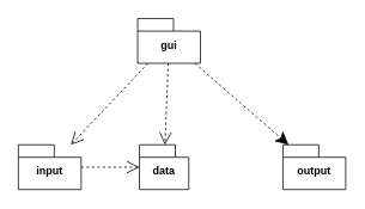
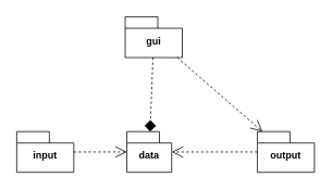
- <mxCell id="6" value="c%3CmxGraphModel%3E%3Croot%3E%3CmxCell%20id%3D%220%22%2F%3E%3CmxCell%20id%3D%221%22%20parent%3D%220%22%2F%3E%3CmxCell%20id%3D%222%22%20value%3D%22Use%22%20style%3D%22endArrow%3Dopen%3BendSize%3D12%3Bdashed%3D1%3Bhtml%3D1%3Brounded%3D0%3BfontColor%3Dnone%3BnoLabel%3D1%3B%22%20edge%3D%221%22%20parent%3D%221%22%3E%3CmxGeometry%20width%3D%22160%22%20relative%3D%221%22%20as%3D%22geometry%22%3E%3CmxPoint%20x%3D%22655%22%20y%3D%22220%22%20as%3D%22sourcePoint%22%2F%3E%3CmxPoint%20x%3D%22655%22%20y%3D%22280%22%20as%3D%22targetPoint%22%2F%3E%3C%2FmxGeometry%3E%3C%2FmxCell%3E%3C%2Froot%3E%3C%2FmxGraphModel%3E" style="endArrow=open;endSize=12;dashed=1;html=1;rounded=0;fontColor=none;noLabel=1;" edge="1" parent="1" source="3" target="4"><mxGeometry width="160" relative="1" as="geometry"><mxPoint x="488" y="210" as="sourcePoint" /><mxPoint x="488" y="270" as="targetPoint" /></mxGeometry></mxCell>
- <mxCell id="7" value="c%3CmxGraphModel%3E%3Croot%3E%3CmxCell%20id%3D%220%22%2F%3E%3CmxCell%20id%3D%221%22%20parent%3D%220%22%2F%3E%3CmxCell%20id%3D%222%22%20value%3D%22Use%22%20style%3D%22endArrow%3Dopen%3BendSize%3D12%3Bdashed%3D1%3Bhtml%3D1%3Brounded%3D0%3BfontColor%3Dnone%3BnoLabel%3D1%3B%22%20edge%3D%221%22%20parent%3D%221%22%3E%3CmxGeometry%20width%3D%22160%22%20relative%3D%221%22%20as%3D%22geometry%22%3E%3CmxPoint%20x%3D%22655%22%20y%3D%22220%22%20as%3D%22sourcePoint%22%2F%3E%3CmxPoint%20x%3D%22655%22%20y%3D%22280%22%20as%3D%22targetPoint%22%2F%3E%3C%2FmxGeometry%3E%3C%2FmxCell%3E%3C%2Froot%3E%3C%2FmxGraphModel%3E" style="endArrow=open;endSize=12;dashed=1;html=1;rounded=0;fontColor=none;noLabel=1;" edge="1" parent="1" source="3" target="2"><mxGeometry width="160" relative="1" as="geometry"><mxPoint x="173" y="80" as="sourcePoint" /><mxPoint x="83" y="170" as="targetPoint" /></mxGeometry></mxCell>
+ <mxCell id="7" value="c%3CmxGraphModel%3E%3Croot%3E%3CmxCell%20id%3D%220%22%2F%3E%3CmxCell%20id%3D%221%22%20parent%3D%220%22%2F%3E%3CmxCell%20id%3D%222%22%20value%3D%22Use%22%20style%3D%22endArrow%3Dopen%3BendSize%3D12%3Bdashed%3D1%3Bhtml%3D1%3Brounded%3D0%3BfontColor%3Dnone%3BnoLabel%3D1%3B%22%20edge%3D%221%22%20parent%3D%221%22%3E%3CmxGeometry%20width%3D%22160%22%20relative%3D%221%22%20as%3D%22geometry%22%3E%3CmxPoint%20x%3D%22655%22%20y%3D%22220%22%20as%3D%22sourcePoint%22%2F%3E%3CmxPoint%20x%3D%22655%22%20y%3D%22280%22%20as%3D%22targetPoint%22%2F%3E%3C%2FmxGeometry%3E%3C%2FmxCell%3E%3C%2Froot%3E%3C%2FmxGraphModel%3E" style="endArrow=diamond;endSize=12;dashed=1;html=1;rounded=0;fontColor=none;noLabel=1;" edge="1" parent="1" source="3" target="2"><mxGeometry width="160" relative="1" as="geometry"><mxPoint x="173" y="80" as="sourcePoint" /><mxPoint x="83" y="170" as="targetPoint" /></mxGeometry></mxCell>
- <mxCell id="8" value="c%3CmxGraphModel%3E%3Croot%3E%3CmxCell%20id%3D%220%22%2F%3E%3CmxCell%20id%3D%221%22%20parent%3D%220%22%2F%3E%3CmxCell%20id%3D%222%22%20value%3D%22Use%22%20style%3D%22endArrow%3Dopen%3BendSize%3D12%3Bdashed%3D1%3Bhtml%3D1%3Brounded%3D0%3BfontColor%3Dnone%3BnoLabel%3D1%3B%22%20edge%3D%221%22%20parent%3D%221%22%3E%3CmxGeometry%20width%3D%22160%22%20relative%3D%221%22%20as%3D%22geometry%22%3E%3CmxPoint%20x%3D%22655%22%20y%3D%22220%22%20as%3D%22sourcePoint%22%2F%3E%3CmxPoint%20x%3D%22655%22%20y%3D%22280%22%20as%3D%22targetPoint%22%2F%3E%3C%2FmxGeometry%3E%3C%2FmxCell%3E%3C%2Froot%3E%3C%2FmxGraphModel%3E" style="endArrow=classic;endSize=12;dashed=1;html=1;rounded=0;fontColor=none;noLabel=1;" edge="1" parent="1" source="3" target="5"><mxGeometry width="160" relative="1" as="geometry"><mxPoint x="200" y="80" as="sourcePoint" /><mxPoint x="206" y="170" as="targetPoint" /></mxGeometry></mxCell>
+ <mxCell id="8" value="c%3CmxGraphModel%3E%3Croot%3E%3CmxCell%20id%3D%220%22%2F%3E%3CmxCell%20id%3D%221%22%20parent%3D%220%22%2F%3E%3CmxCell%20id%3D%222%22%20value%3D%22Use%22%20style%3D%22endArrow%3Dopen%3BendSize%3D12%3Bdashed%3D1%3Bhtml%3D1%3Brounded%3D0%3BfontColor%3Dnone%3BnoLabel%3D1%3B%22%20edge%3D%221%22%20parent%3D%221%22%3E%3CmxGeometry%20width%3D%22160%22%20relative%3D%221%22%20as%3D%22geometry%22%3E%3CmxPoint%20x%3D%22655%22%20y%3D%22220%22%20as%3D%22sourcePoint%22%2F%3E%3CmxPoint%20x%3D%22655%22%20y%3D%22280%22%20as%3D%22targetPoint%22%2F%3E%3C%2FmxGeometry%3E%3C%2FmxCell%3E%3C%2Froot%3E%3C%2FmxGraphModel%3E" style="endArrow=open;endSize=12;dashed=1;html=1;rounded=0;fontColor=none;noLabel=1;" edge="1" parent="1" source="3" target="5"><mxGeometry width="160" relative="1" as="geometry"><mxPoint x="200" y="80" as="sourcePoint" /><mxPoint x="206" y="170" as="targetPoint" /></mxGeometry></mxCell>
+ <mxCell id="10" value="c%3CmxGraphModel%3E%3Croot%3E%3CmxCell%20id%3D%220%22%2F%3E%3CmxCell%20id%3D%221%22%20parent%3D%220%22%2F%3E%3CmxCell%20id%3D%222%22%20value%3D%22Use%22%20style%3D%22endArrow%3Dopen%3BendSize%3D12%3Bdashed%3D1%3Bhtml%3D1%3Brounded%3D0%3BfontColor%3Dnone%3BnoLabel%3D1%3B%22%20edge%3D%221%22%20parent%3D%221%22%3E%3CmxGeometry%20width%3D%22160%22%20relative%3D%221%22%20as%3D%22geometry%22%3E%3CmxPoint%20x%3D%22655%22%20y%3D%22220%22%20as%3D%22sourcePoint%22%2F%3E%3CmxPoint%20x%3D%22655%22%20y%3D%22280%22%20as%3D%22targetPoint%22%2F%3E%3C%2FmxGeometry%3E%3C%2FmxCell%3E%3C%2Froot%3E%3C%2FmxGraphModel%3E" style="endArrow=open;endSize=12;dashed=1;html=1;rounded=0;fontColor=none;noLabel=1;" edge="1" parent="1" source="5" target="2"><mxGeometry width="160" relative="1" as="geometry"><mxPoint x="85" y="196" as="sourcePoint" /><mxPoint x="245" y="241" as="targetPoint" /></mxGeometry></mxCell>
